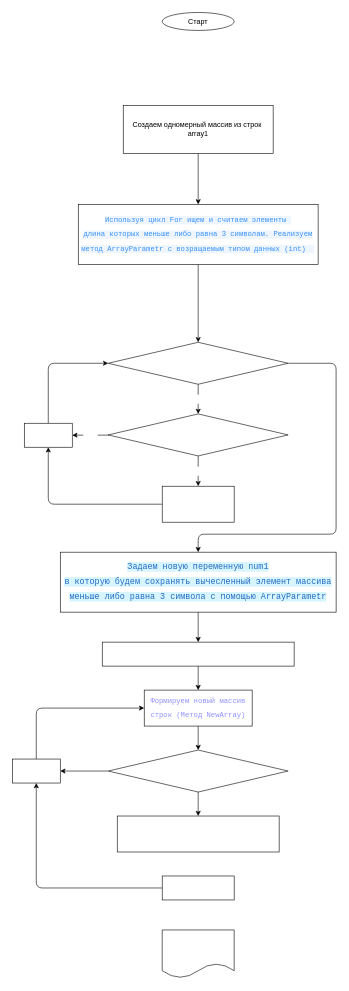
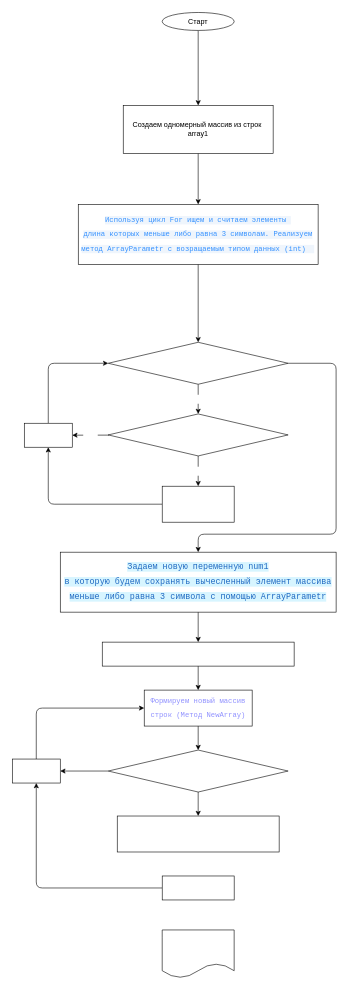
+ <mxCell id="2" value="" style="edgeStyle=none;html=1;" parent="1" source="3" target="5" edge="1"><mxGeometry relative="1" as="geometry" /></mxCell>
